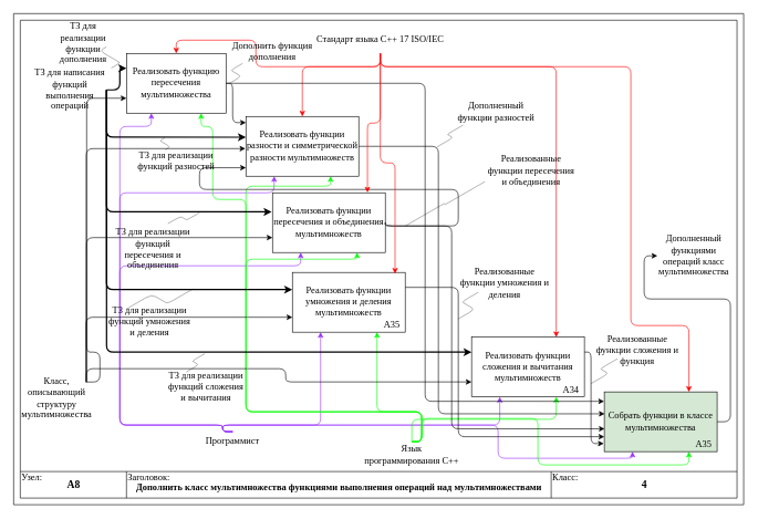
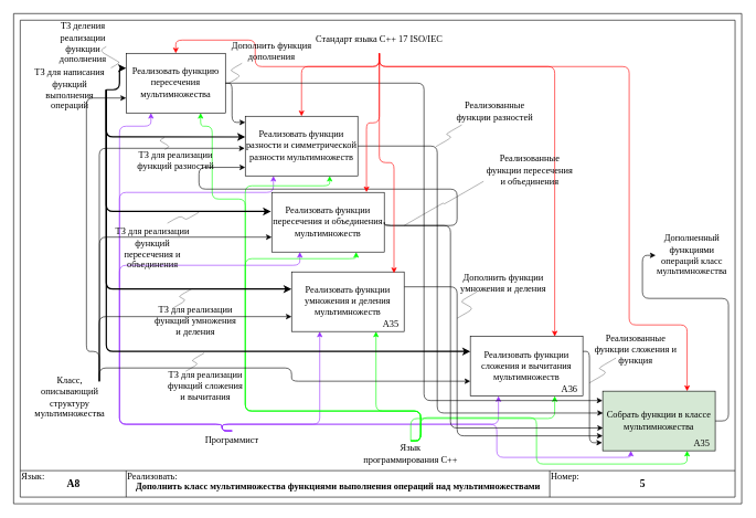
- <mxCell id="68" value="&lt;font style=&quot;font-size: 14px;&quot;&gt;ТЗ для реализации функции дополнения&lt;/font&gt;" style="text;html=1;align=center;verticalAlign=middle;whiteSpace=wrap;rounded=0;fontFamily=Times New Roman;fontSize=11;fontColor=default;labelBackgroundColor=none;" vertex="1" parent="1"><mxGeometry x="70" y="40" width="110" height="50" as="geometry" /></mxCell>
+ <mxCell id="68" value="&lt;font style=&quot;font-size: 14px;&quot;&gt;ТЗ деления реализации функции дополнения&lt;/font&gt;" style="text;html=1;align=center;verticalAlign=middle;whiteSpace=wrap;rounded=0;fontFamily=Times New Roman;fontSize=11;fontColor=default;labelBackgroundColor=none;" vertex="1" parent="1"><mxGeometry x="70" y="40" width="110" height="50" as="geometry" /></mxCell>
- <mxCell id="85" value="&lt;font style=&quot;font-size: 14px;&quot;&gt;Дополненный функции разностей&lt;/font&gt;" style="text;html=1;align=center;verticalAlign=middle;whiteSpace=wrap;rounded=0;fontFamily=Times New Roman;fontSize=11;fontColor=default;labelBackgroundColor=none;" vertex="1" parent="1"><mxGeometry x="677.24" y="150" width="140" height="35" as="geometry" /></mxCell>
+ <mxCell id="85" value="&lt;font style=&quot;font-size: 14px;&quot;&gt;Реализованные функции разностей&lt;/font&gt;" style="text;html=1;align=center;verticalAlign=middle;whiteSpace=wrap;rounded=0;fontFamily=Times New Roman;fontSize=11;fontColor=default;labelBackgroundColor=none;" vertex="1" parent="1"><mxGeometry x="677.24" y="150" width="140" height="35" as="geometry" /></mxCell>
- <mxCell id="82" value="&lt;font style=&quot;font-size: 14px;&quot;&gt;Реализованные функции умножения и деления&lt;/font&gt;" style="text;html=1;align=center;verticalAlign=middle;whiteSpace=wrap;rounded=0;fontFamily=Times New Roman;fontSize=11;fontColor=default;labelBackgroundColor=none;" vertex="1" parent="1"><mxGeometry x="690" y="409" width="140" height="35" as="geometry" /></mxCell>
+ <mxCell id="82" value="&lt;font style=&quot;font-size: 14px;&quot;&gt;Дополнить функции умножения и деления&lt;/font&gt;" style="text;html=1;align=center;verticalAlign=middle;whiteSpace=wrap;rounded=0;fontFamily=Times New Roman;fontSize=11;fontColor=default;labelBackgroundColor=none;" vertex="1" parent="1"><mxGeometry x="690" y="409" width="140" height="35" as="geometry" /></mxCell>
- <mxCell id="72" value="&lt;font style=&quot;font-size: 14px;&quot;&gt;ТЗ для реализации функций умножения и деления&lt;/font&gt;" style="text;html=1;align=center;verticalAlign=middle;whiteSpace=wrap;rounded=0;fontFamily=Times New Roman;fontSize=11;fontColor=default;labelBackgroundColor=none;" vertex="1" parent="1"><mxGeometry x="160" y="470" width="130" height="30" as="geometry" /></mxCell>
+ <mxCell id="72" value="&lt;font style=&quot;font-size: 14px;&quot;&gt;ТЗ для реализации функций умножения и деления&lt;/font&gt;" style="text;html=1;align=center;verticalAlign=middle;whiteSpace=wrap;rounded=0;fontFamily=Times New Roman;fontSize=11;fontColor=default;labelBackgroundColor=none;" vertex="1" parent="1"><mxGeometry x="230" y="470" width="130" height="30" as="geometry" /></mxCell>
- <mxCell id="51" value="&lt;span style=&quot;font-size: 14px;&quot;&gt;A34&lt;/span&gt;" style="text;html=1;strokeColor=none;fillColor=none;align=center;verticalAlign=middle;whiteSpace=wrap;rounded=0;fontFamily=Times New Roman;" vertex="1" parent="1"><mxGeometry x="840" y="577.5" width="40" height="20" as="geometry" /></mxCell>
+ <mxCell id="51" value="&lt;span style=&quot;font-size: 14px;&quot;&gt;A36&lt;/span&gt;" style="text;html=1;strokeColor=none;fillColor=none;align=center;verticalAlign=middle;whiteSpace=wrap;rounded=0;fontFamily=Times New Roman;" vertex="1" parent="1"><mxGeometry x="840" y="577.5" width="40" height="20" as="geometry" /></mxCell>
- <mxCell id="65" value="&lt;font style=&quot;font-size: 14px;&quot;&gt;Класс, описывающий структуру мультимножества&lt;/font&gt;" style="text;html=1;align=center;verticalAlign=middle;whiteSpace=wrap;rounded=0;fontFamily=Times New Roman;fontSize=11;fontColor=default;labelBackgroundColor=none;" vertex="1" parent="1"><mxGeometry x="20" y="575" width="130" height="50" as="geometry" /></mxCell>
+ <mxCell id="65" value="&lt;font style=&quot;font-size: 14px;&quot;&gt;Класс, описывающий структуру мультимножества&lt;/font&gt;" style="text;html=1;align=center;verticalAlign=middle;whiteSpace=wrap;rounded=0;fontFamily=Times New Roman;fontSize=11;fontColor=default;labelBackgroundColor=none;" vertex="1" parent="1"><mxGeometry x="40" y="575" width="130" height="50" as="geometry" /></mxCell>
- <mxCell id="11" value="&lt;font style=&quot;font-size: 14px&quot;&gt;Узел:&lt;br&gt;&lt;/font&gt;" style="text;html=1;strokeColor=none;fillColor=none;align=left;verticalAlign=middle;whiteSpace=wrap;rounded=0;fontFamily=Times New Roman;" vertex="1" parent="1"><mxGeometry x="30" y="710" width="160" height="20" as="geometry" /></mxCell>
+ <mxCell id="11" value="&lt;font style=&quot;font-size: 14px&quot;&gt;Язык:&lt;br&gt;&lt;/font&gt;" style="text;html=1;strokeColor=none;fillColor=none;align=left;verticalAlign=middle;whiteSpace=wrap;rounded=0;fontFamily=Times New Roman;" vertex="1" parent="1"><mxGeometry x="30" y="710" width="160" height="20" as="geometry" /></mxCell>
- <mxCell id="12" value="&lt;font style=&quot;font-size: 14px&quot;&gt;Заголовок:&lt;br&gt;&lt;/font&gt;" style="text;html=1;strokeColor=none;fillColor=none;align=left;verticalAlign=middle;whiteSpace=wrap;rounded=0;fontFamily=Times New Roman;" vertex="1" parent="1"><mxGeometry x="190" y="710" width="160" height="20" as="geometry" /></mxCell>
+ <mxCell id="12" value="&lt;font style=&quot;font-size: 14px&quot;&gt;Реализовать:&lt;br&gt;&lt;/font&gt;" style="text;html=1;strokeColor=none;fillColor=none;align=left;verticalAlign=middle;whiteSpace=wrap;rounded=0;fontFamily=Times New Roman;" vertex="1" parent="1"><mxGeometry x="190" y="710" width="160" height="20" as="geometry" /></mxCell>
- <mxCell id="13" value="&lt;font style=&quot;font-size: 14px&quot;&gt;Класс:&lt;br&gt;&lt;/font&gt;" style="text;html=1;strokeColor=none;fillColor=none;align=left;verticalAlign=middle;whiteSpace=wrap;rounded=0;fontFamily=Times New Roman;" vertex="1" parent="1"><mxGeometry x="830" y="710" width="160" height="20" as="geometry" /></mxCell>
+ <mxCell id="13" value="&lt;font style=&quot;font-size: 14px&quot;&gt;Номер:&lt;br&gt;&lt;/font&gt;" style="text;html=1;strokeColor=none;fillColor=none;align=left;verticalAlign=middle;whiteSpace=wrap;rounded=0;fontFamily=Times New Roman;" vertex="1" parent="1"><mxGeometry x="830" y="710" width="160" height="20" as="geometry" /></mxCell>
- <mxCell id="15" value="&lt;font style=&quot;font-size: 16px&quot;&gt;&lt;b&gt;4&lt;/b&gt;&lt;/font&gt;" style="text;html=1;align=center;verticalAlign=middle;resizable=0;points=[];autosize=1;fontFamily=Times New Roman;" vertex="1" parent="1"><mxGeometry x="955" y="715" width="30" height="30" as="geometry" /></mxCell>
+ <mxCell id="15" value="&lt;font style=&quot;font-size: 16px&quot;&gt;&lt;b&gt;5&lt;/b&gt;&lt;/font&gt;" style="text;html=1;align=center;verticalAlign=middle;resizable=0;points=[];autosize=1;fontFamily=Times New Roman;" vertex="1" parent="1"><mxGeometry x="955" y="715" width="30" height="30" as="geometry" /></mxCell>
